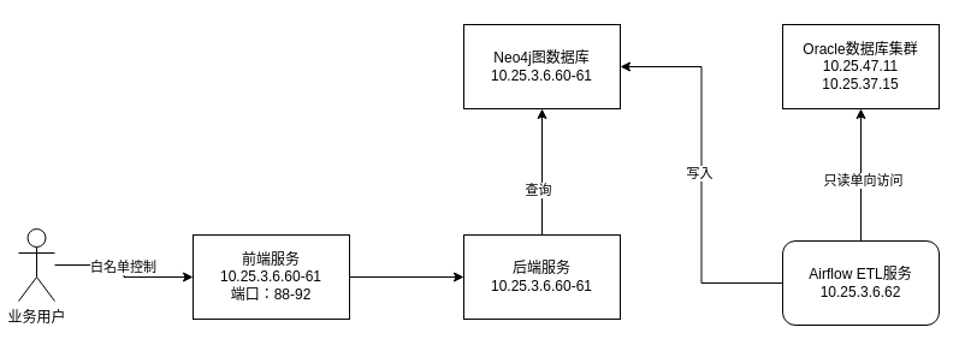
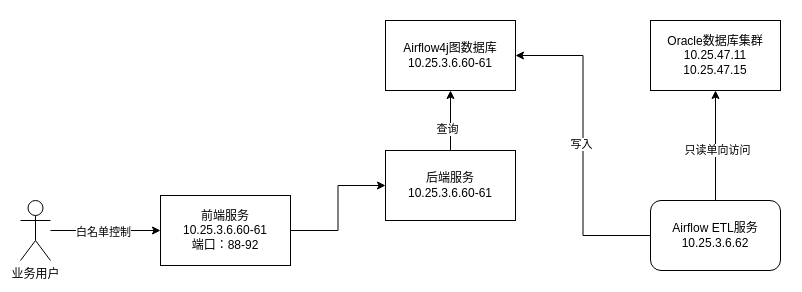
- <mxCell id="10" value="Neo4j图数据库&lt;br&gt;10.25.3.6.60-61" style="rounded=0;whiteSpace=wrap;html=1;" vertex="1" parent="1"><mxGeometry x="385" y="20" width="130" height="70" as="geometry" /></mxCell>
+ <mxCell id="10" value="Airflow4j图数据库&lt;br&gt;10.25.3.6.60-61" style="rounded=0;whiteSpace=wrap;html=1;" vertex="1" parent="1"><mxGeometry x="385" y="20" width="130" height="70" as="geometry" /></mxCell>
- <mxCell id="16" value="Oracle数据库集群&lt;br&gt;10.25.47.11&lt;br&gt;10.25.37.15" style="rounded=0;whiteSpace=wrap;html=1;" vertex="1" parent="1"><mxGeometry x="650" y="20" width="130" height="70" as="geometry" /></mxCell>
+ <mxCell id="16" value="Oracle数据库集群&lt;br&gt;10.25.47.11&lt;br&gt;10.25.47.15" style="rounded=0;whiteSpace=wrap;html=1;" vertex="1" parent="1"><mxGeometry x="650" y="20" width="130" height="70" as="geometry" /></mxCell>
- <mxCell id="4" value="业务用户" style="shape=umlActor;verticalLabelPosition=bottom;verticalAlign=top;html=1;outlineConnect=0;" vertex="1" parent="1"><mxGeometry x="15" y="190" width="30" height="60" as="geometry" /></mxCell>
+ <mxCell id="4" value="业务用户" style="shape=umlActor;verticalLabelPosition=bottom;verticalAlign=top;html=1;outlineConnect=0;" vertex="1" parent="1"><mxGeometry x="20" y="200" width="30" height="60" as="geometry" /></mxCell>
- <mxCell id="9" value="后端服务&lt;br&gt;10.25.3.6.60-61" style="rounded=0;whiteSpace=wrap;html=1;" vertex="1" parent="1"><mxGeometry x="385" y="195" width="130" height="70" as="geometry" /></mxCell>
+ <mxCell id="9" value="后端服务&lt;br&gt;10.25.3.6.60-61" style="rounded=0;whiteSpace=wrap;html=1;" vertex="1" parent="1"><mxGeometry x="385" y="150" width="130" height="70" as="geometry" /></mxCell>
